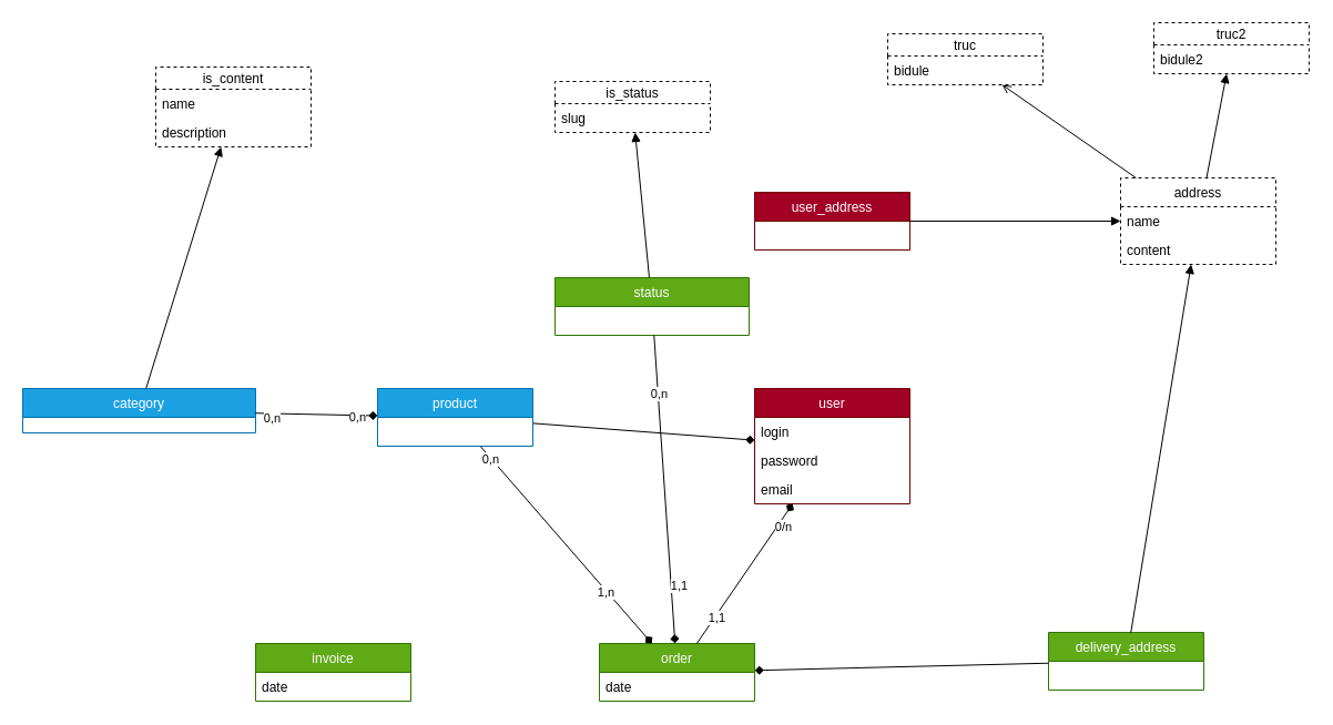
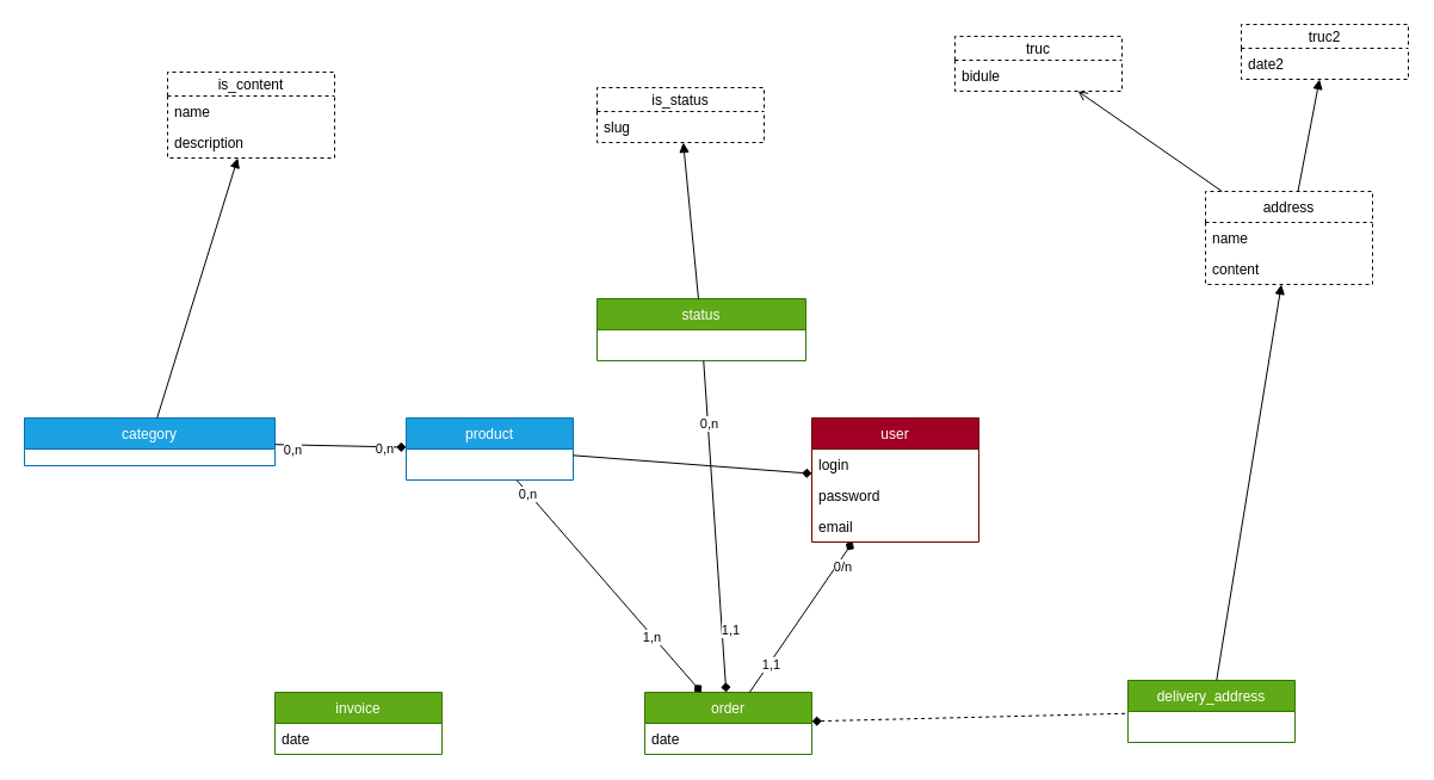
- <mxCell id="38" value="bidule2" style="text;strokeColor=none;fillColor=none;align=left;verticalAlign=top;spacingLeft=4;spacingRight=4;overflow=hidden;rotatable=0;points=[[0,0.5],[1,0.5]];portConstraint=eastwest;" vertex="1" parent="37"><mxGeometry y="20" width="140" height="26" as="geometry" /></mxCell>
+ <mxCell id="38" value="date2" style="text;strokeColor=none;fillColor=none;align=left;verticalAlign=top;spacingLeft=4;spacingRight=4;overflow=hidden;rotatable=0;points=[[0,0.5],[1,0.5]];portConstraint=eastwest;" vertex="1" parent="37"><mxGeometry y="20" width="140" height="26" as="geometry" /></mxCell>
- <mxCell id="23" value="user_address" style="swimlane;fontStyle=0;childLayout=stackLayout;horizontal=1;startSize=26;fillColor=#a20025;horizontalStack=0;resizeParent=1;resizeParentMax=0;resizeLast=0;collapsible=1;marginBottom=0;strokeColor=#6F0000;fontColor=#ffffff;" parent="1" vertex="1"><mxGeometry x="680" y="173" width="140" height="52" as="geometry" /></mxCell>
- <mxCell id="24" value="" style="endArrow=block;html=1;endFill=1;" parent="1" source="23" target="19" edge="1"><mxGeometry width="50" height="50" relative="1" as="geometry"><mxPoint x="890" y="340" as="sourcePoint" /><mxPoint x="970" y="430" as="targetPoint" /></mxGeometry></mxCell>
- <mxCell id="27" value="" style="endArrow=none;html=1;startArrow=diamond;startFill=1;endFill=0;" parent="1" source="7" target="22" edge="1"><mxGeometry width="50" height="50" relative="1" as="geometry"><mxPoint x="820" y="430" as="sourcePoint" /><mxPoint x="970" y="600" as="targetPoint" /></mxGeometry></mxCell>
+ <mxCell id="27" value="" style="endArrow=none;html=1;startArrow=diamond;startFill=1;endFill=0;dashed=1;" parent="1" source="7" target="22" edge="1"><mxGeometry width="50" height="50" relative="1" as="geometry"><mxPoint x="820" y="430" as="sourcePoint" /><mxPoint x="970" y="600" as="targetPoint" /></mxGeometry></mxCell>
